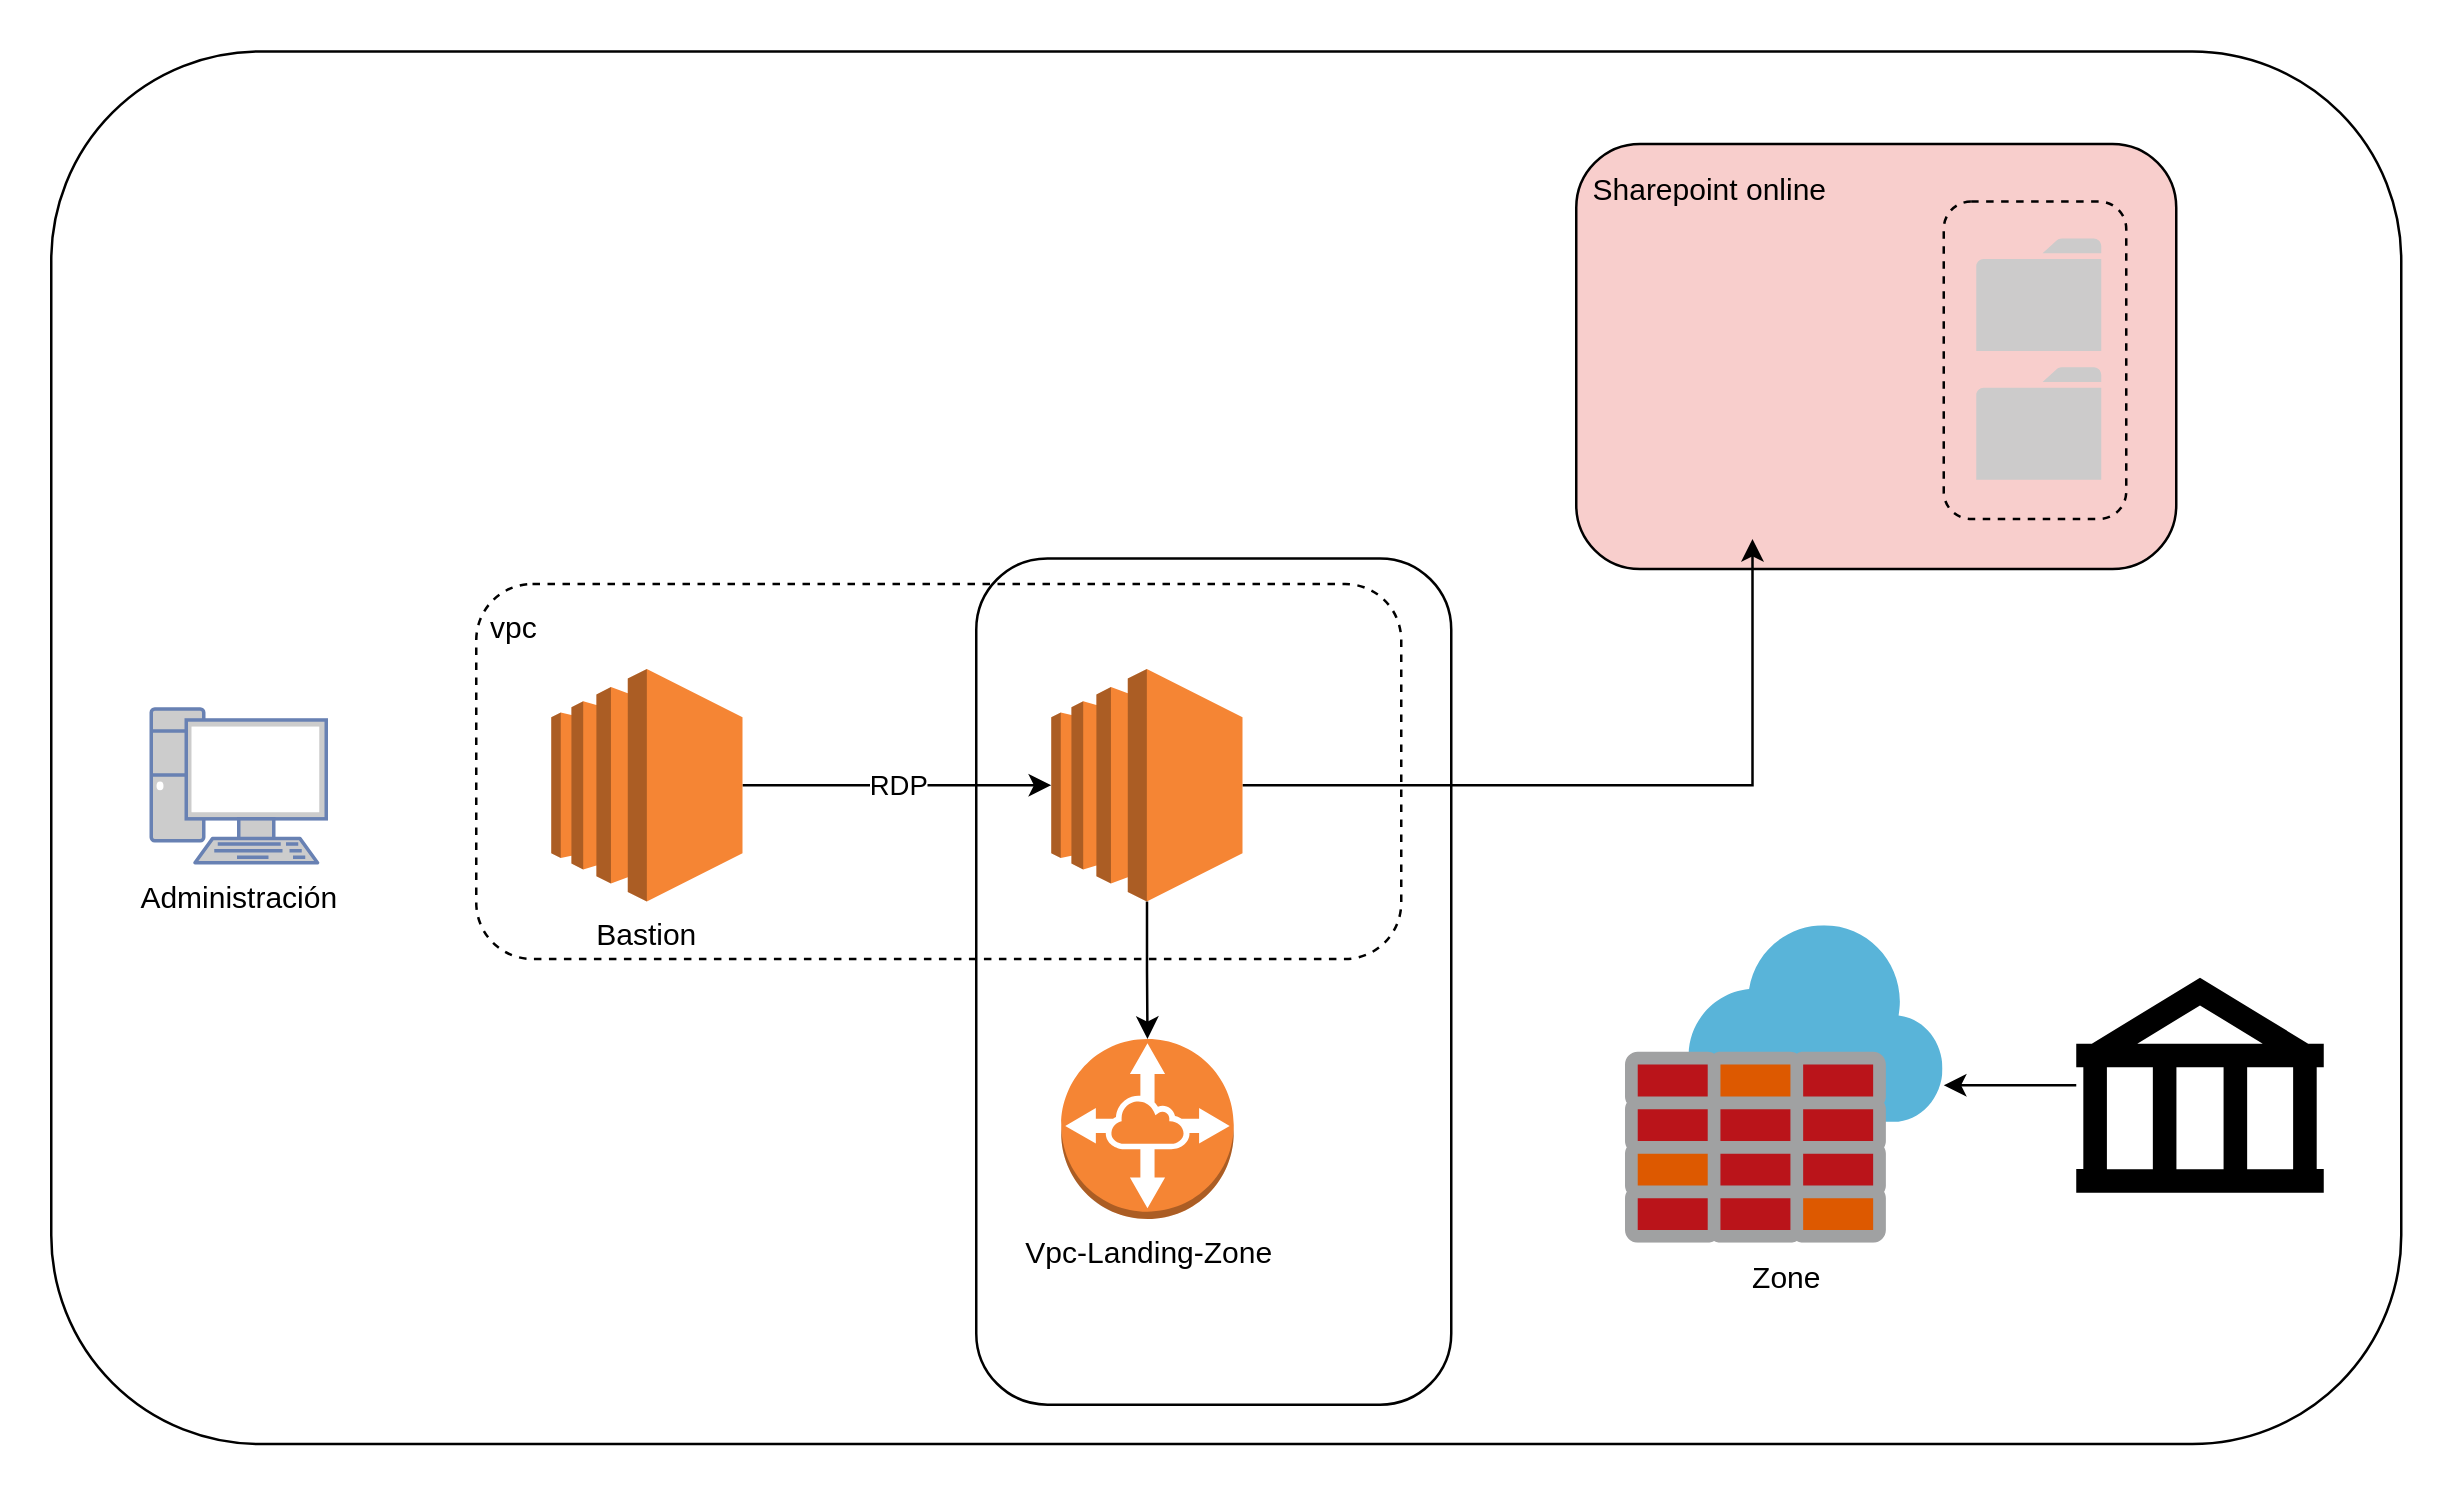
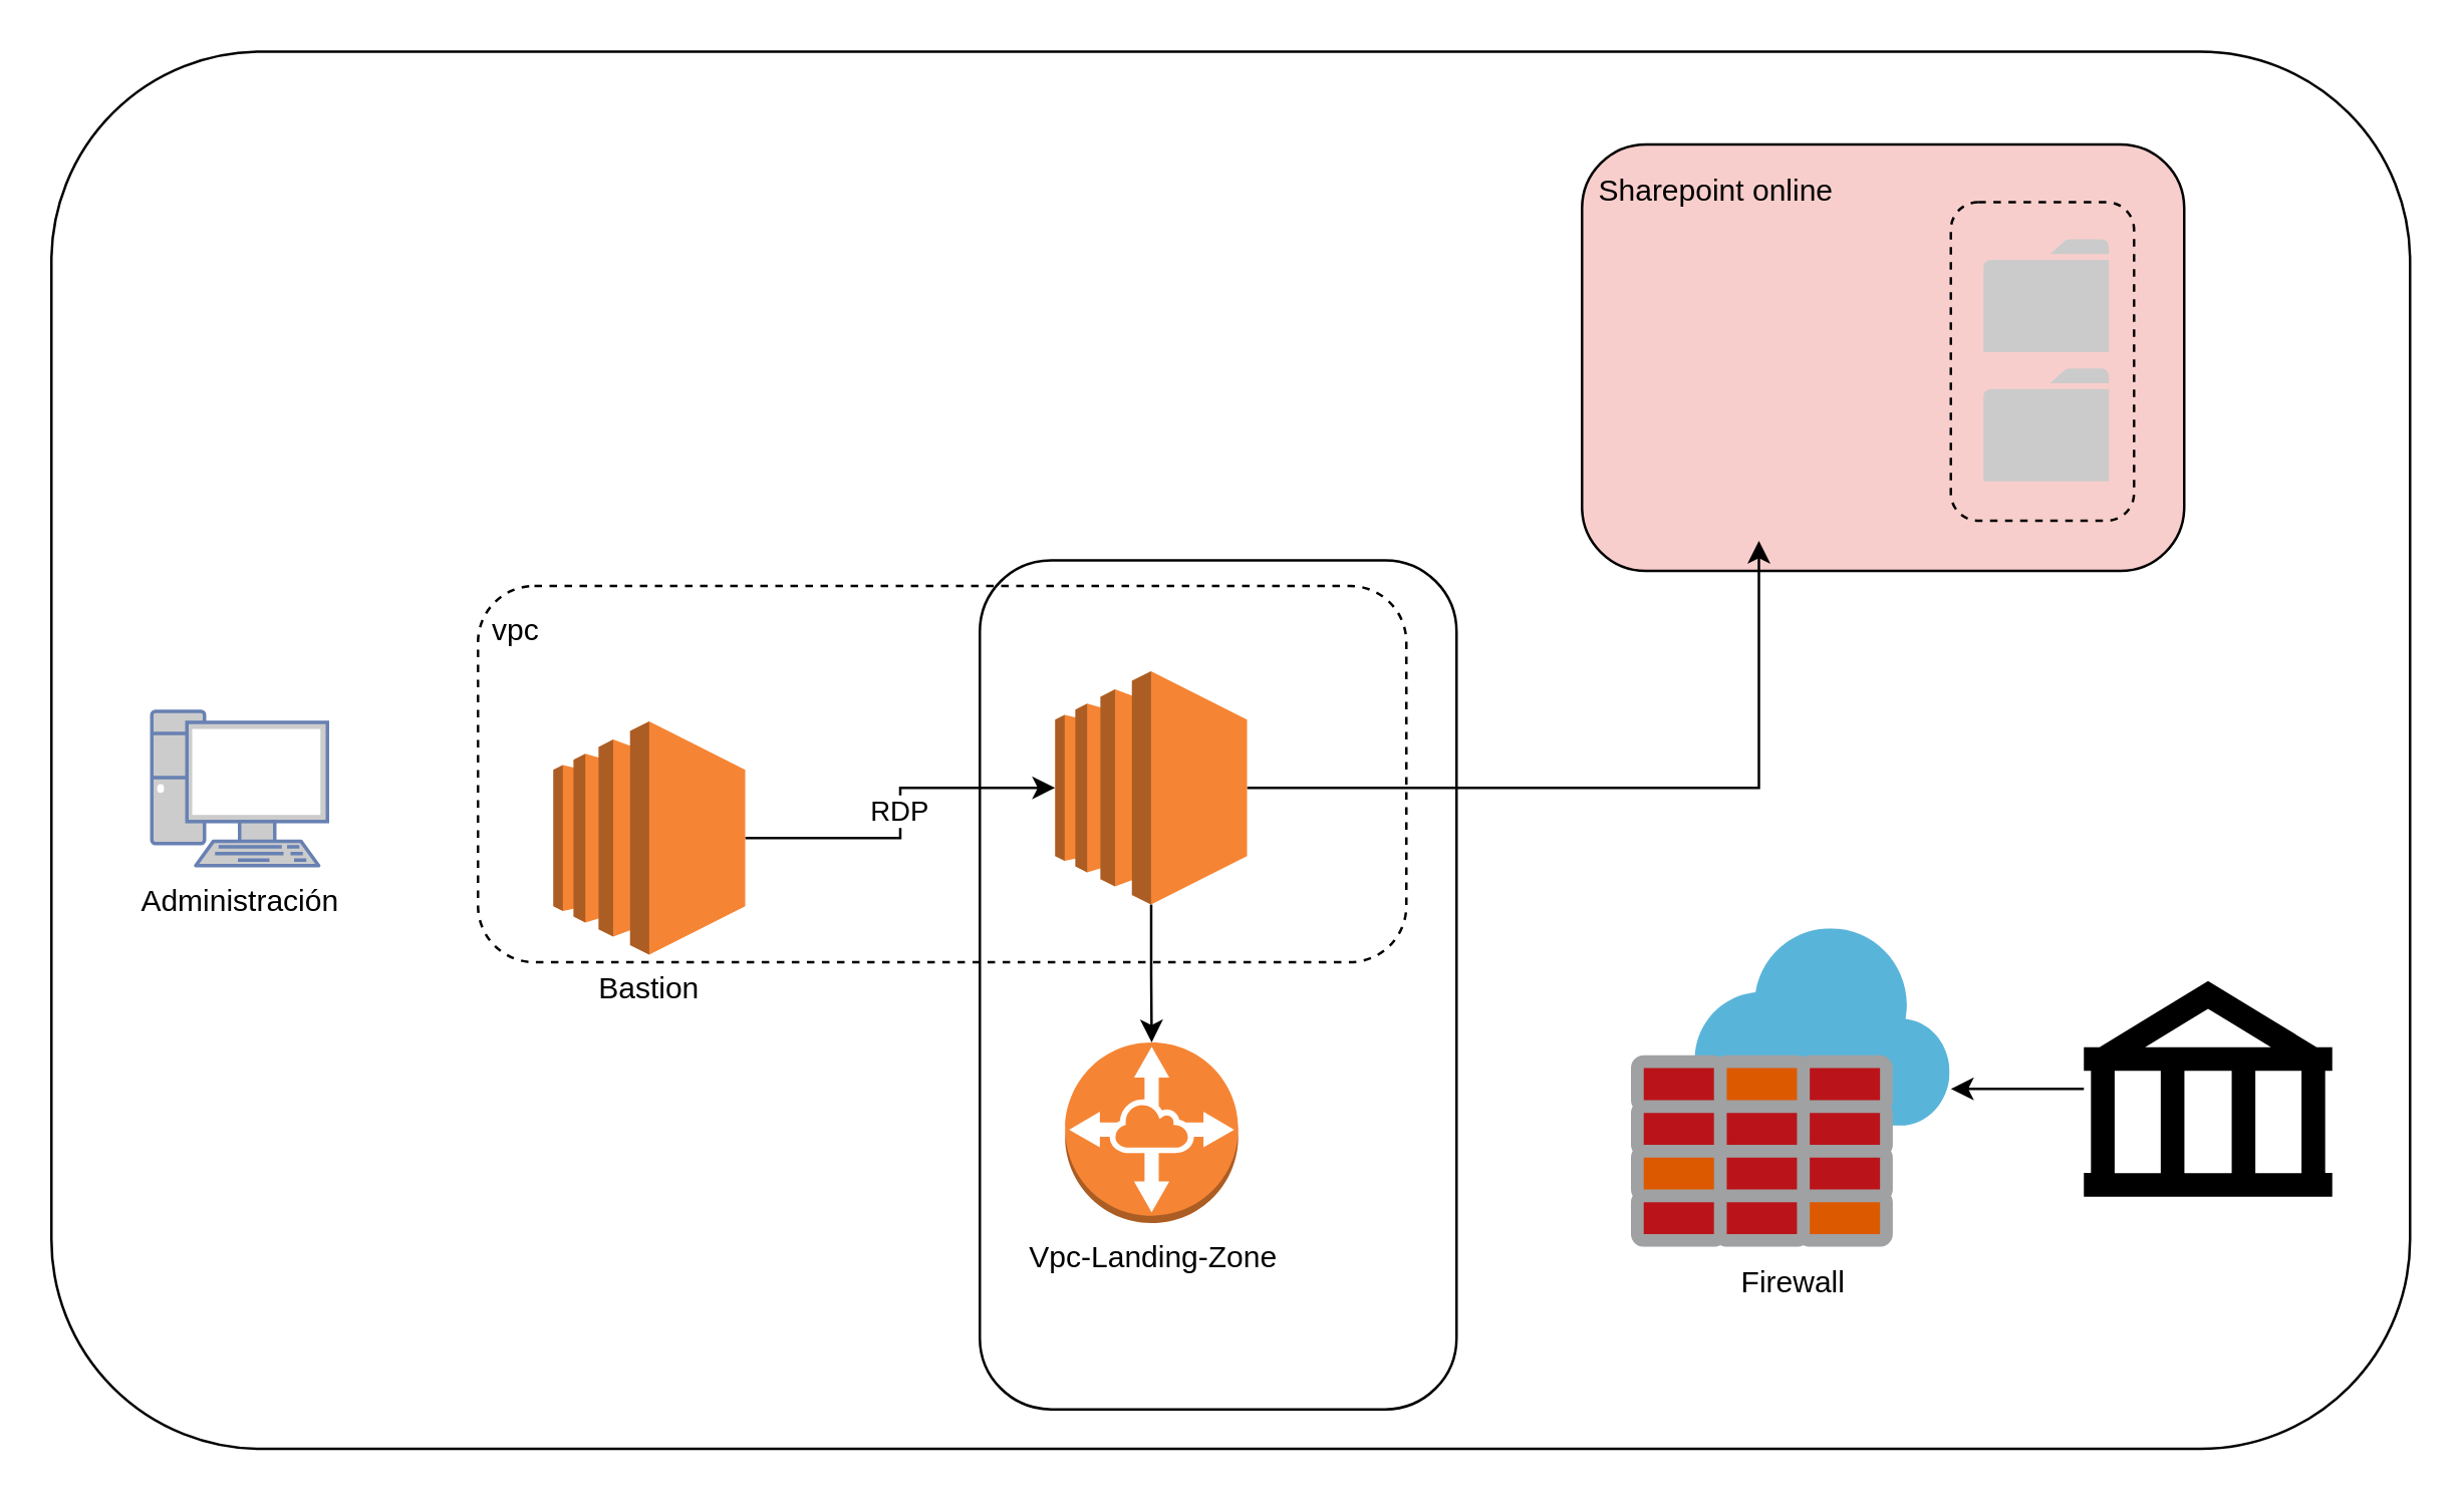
- <mxCell id="7" value="Bastion" style="outlineConnect=0;dashed=0;verticalLabelPosition=bottom;verticalAlign=top;align=center;html=1;shape=mxgraph.aws3.ec2;fillColor=#F58534;gradientColor=none;" vertex="1" parent="1"><mxGeometry x="220" y="267" width="76.5" height="93" as="geometry" /></mxCell>
+ <mxCell id="7" value="Bastion" style="outlineConnect=0;dashed=0;verticalLabelPosition=bottom;verticalAlign=top;align=center;html=1;shape=mxgraph.aws3.ec2;fillColor=#F58534;gradientColor=none;" vertex="1" parent="1"><mxGeometry x="220" y="287" width="76.5" height="93" as="geometry" /></mxCell>
- <mxCell id="14" value="Zone" style="aspect=fixed;html=1;points=[];align=center;image;fontSize=12;image=img/lib/mscae/Azure_Firewall.svg;" vertex="1" parent="1"><mxGeometry x="650" y="370" width="127" height="127" as="geometry" /></mxCell>
+ <mxCell id="14" value="Firewall" style="aspect=fixed;html=1;points=[];align=center;image;fontSize=12;image=img/lib/mscae/Azure_Firewall.svg;" vertex="1" parent="1"><mxGeometry x="650" y="370" width="127" height="127" as="geometry" /></mxCell>
